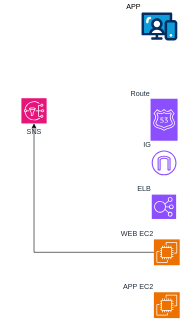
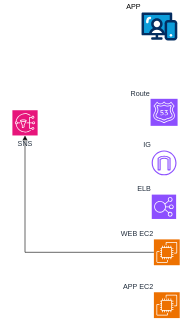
- <mxCell id="9" value="SNS" style="sketch=0;points=[[0,0,0],[0.25,0,0],[0.5,0,0],[0.75,0,0],[1,0,0],[0,1,0],[0.25,1,0],[0.5,1,0],[0.75,1,0],[1,1,0],[0,0.25,0],[0,0.5,0],[0,0.75,0],[1,0.25,0],[1,0.5,0],[1,0.75,0]];outlineConnect=0;fontColor=#232F3E;fillColor=#E7157B;strokeColor=#ffffff;dashed=0;verticalLabelPosition=bottom;verticalAlign=top;align=center;html=1;fontSize=12;fontStyle=0;aspect=fixed;shape=mxgraph.aws4.resourceIcon;resIcon=mxgraph.aws4.sns;" vertex="1" parent="1"><mxGeometry x="35" y="163" width="42" height="42" as="geometry" /></mxCell>
+ <mxCell id="9" value="SNS" style="sketch=0;points=[[0,0,0],[0.25,0,0],[0.5,0,0],[0.75,0,0],[1,0,0],[0,1,0],[0.25,1,0],[0.5,1,0],[0.75,1,0],[1,1,0],[0,0.25,0],[0,0.5,0],[0,0.75,0],[1,0.25,0],[1,0.5,0],[1,0.75,0]];outlineConnect=0;fontColor=#232F3E;fillColor=#E7157B;strokeColor=#ffffff;dashed=0;verticalLabelPosition=bottom;verticalAlign=top;align=center;html=1;fontSize=12;fontStyle=0;aspect=fixed;shape=mxgraph.aws4.resourceIcon;resIcon=mxgraph.aws4.sns;" vertex="1" parent="1"><mxGeometry x="20" y="183" width="42" height="42" as="geometry" /></mxCell>
- <mxCell id="7" value="Route" style="sketch=0;points=[[0,0,0],[0.25,0,0],[0.5,0,0],[0.75,0,0],[1,0,0],[0,1,0],[0.25,1,0],[0.5,1,0],[0.75,1,0],[1,1,0],[0,0.25,0],[0,0.5,0],[0,0.75,0],[1,0.25,0],[1,0.5,0],[1,0.75,0]];outlineConnect=0;fontColor=#232F3E;fillColor=#8C4FFF;strokeColor=#ffffff;dashed=0;verticalLabelPosition=top;verticalAlign=bottom;align=right;html=1;fontSize=12;fontStyle=0;aspect=fixed;shape=mxgraph.aws4.resourceIcon;resIcon=mxgraph.aws4.route_53;labelPosition=left;" vertex="1" parent="1"><mxGeometry x="250" y="164" width="45" height="70" as="geometry" /></mxCell>
+ <mxCell id="7" value="Route" style="sketch=0;points=[[0,0,0],[0.25,0,0],[0.5,0,0],[0.75,0,0],[1,0,0],[0,1,0],[0.25,1,0],[0.5,1,0],[0.75,1,0],[1,1,0],[0,0.25,0],[0,0.5,0],[0,0.75,0],[1,0.25,0],[1,0.5,0],[1,0.75,0]];outlineConnect=0;fontColor=#232F3E;fillColor=#8C4FFF;strokeColor=#ffffff;dashed=0;verticalLabelPosition=top;verticalAlign=bottom;align=right;html=1;fontSize=12;fontStyle=0;aspect=fixed;shape=mxgraph.aws4.resourceIcon;resIcon=mxgraph.aws4.route_53;labelPosition=left;" vertex="1" parent="1"><mxGeometry x="250" y="164" width="45" height="45" as="geometry" /></mxCell>
